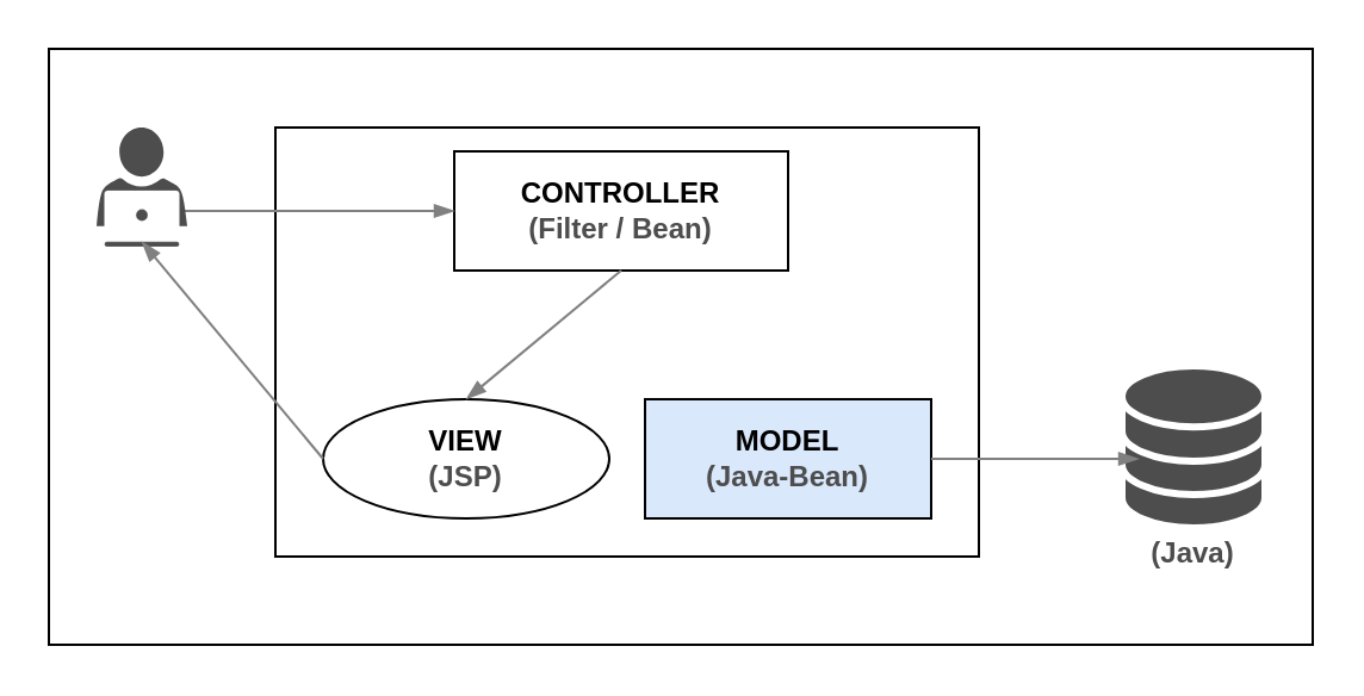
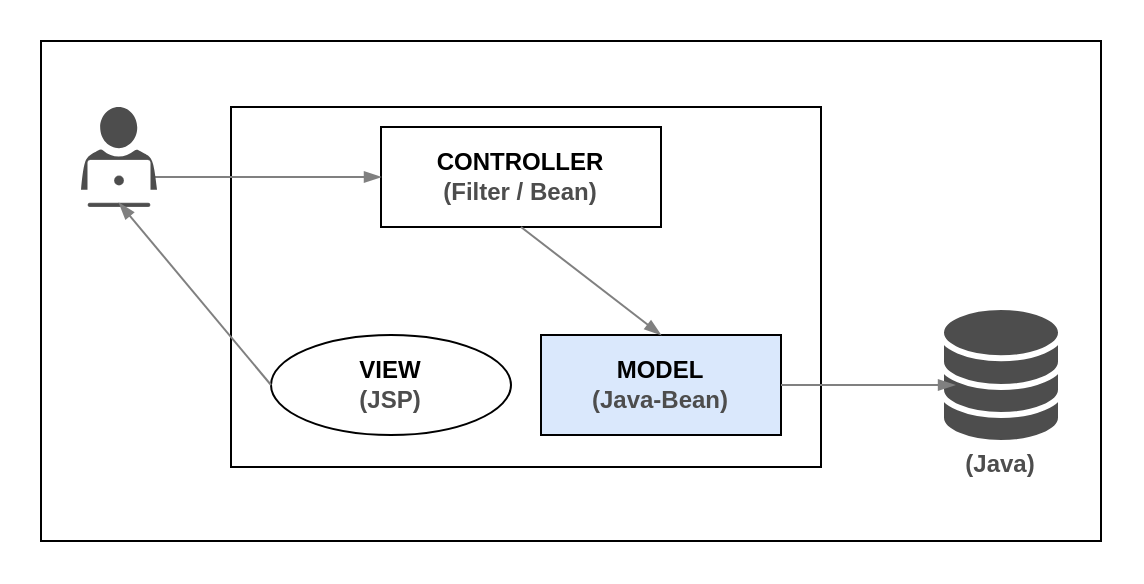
- <mxCell id="9" value="" style="endArrow=blockThin;html=1;rounded=0;exitX=0.5;exitY=1;exitDx=0;exitDy=0;entryX=0.5;entryY=0;entryDx=0;entryDy=0;endFill=1;strokeColor=#808080;" parent="2" source="7" target="5" edge="1"><mxGeometry width="50" height="50" relative="1" as="geometry"><mxPoint x="250" y="103" as="sourcePoint" /><mxPoint x="320" y="157" as="targetPoint" /></mxGeometry></mxCell>
+ <mxCell id="8" value="" style="endArrow=blockThin;html=1;rounded=0;exitX=0.5;exitY=1;exitDx=0;exitDy=0;entryX=0.5;entryY=0;entryDx=0;entryDy=0;endFill=1;strokeColor=#808080;" parent="2" source="7" target="6" edge="1"><mxGeometry width="50" height="50" relative="1" as="geometry"><mxPoint x="360" y="83" as="sourcePoint" /><mxPoint x="410" y="33" as="targetPoint" /></mxGeometry></mxCell>
